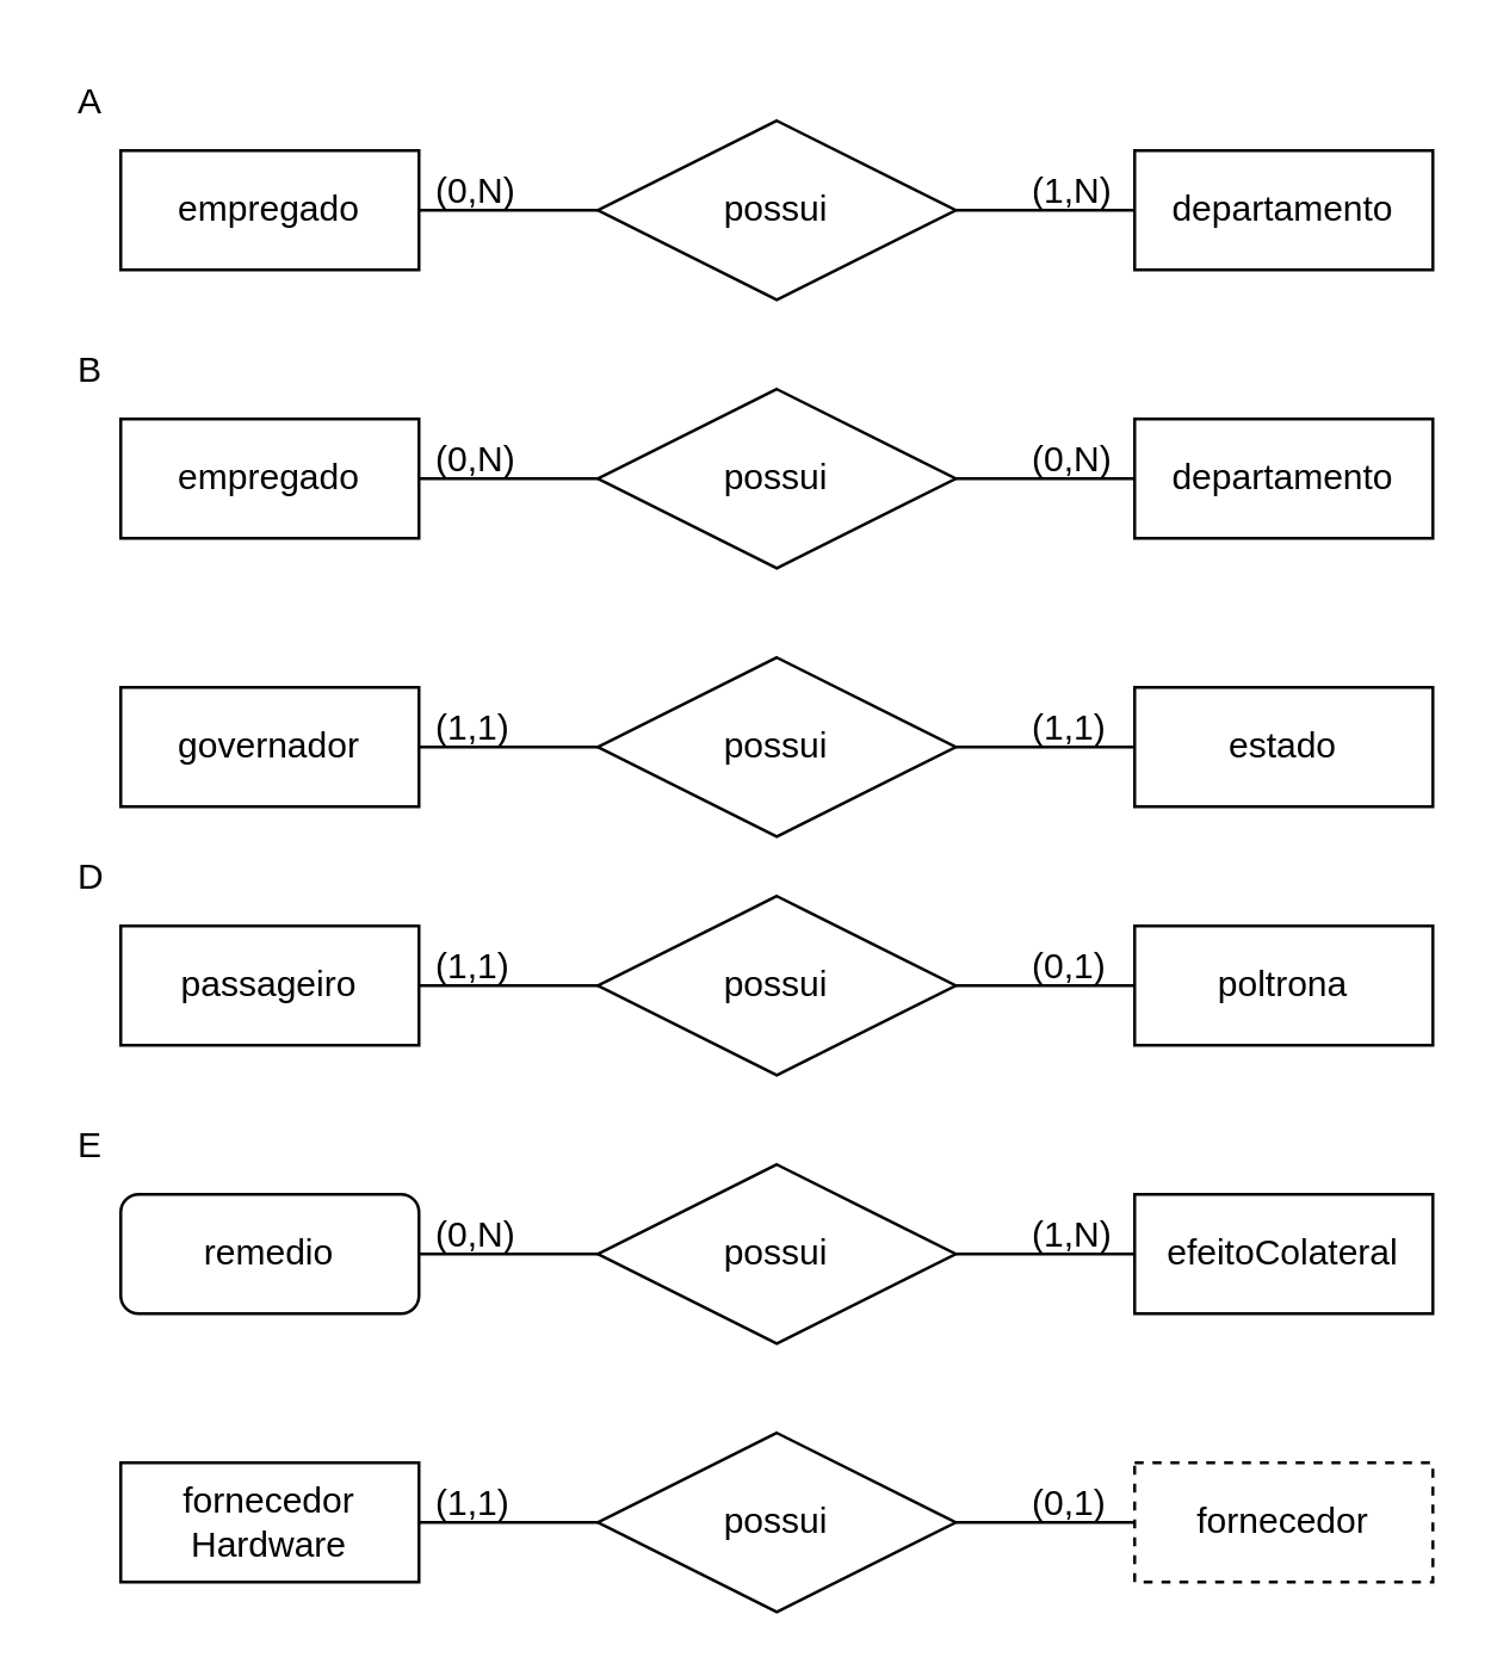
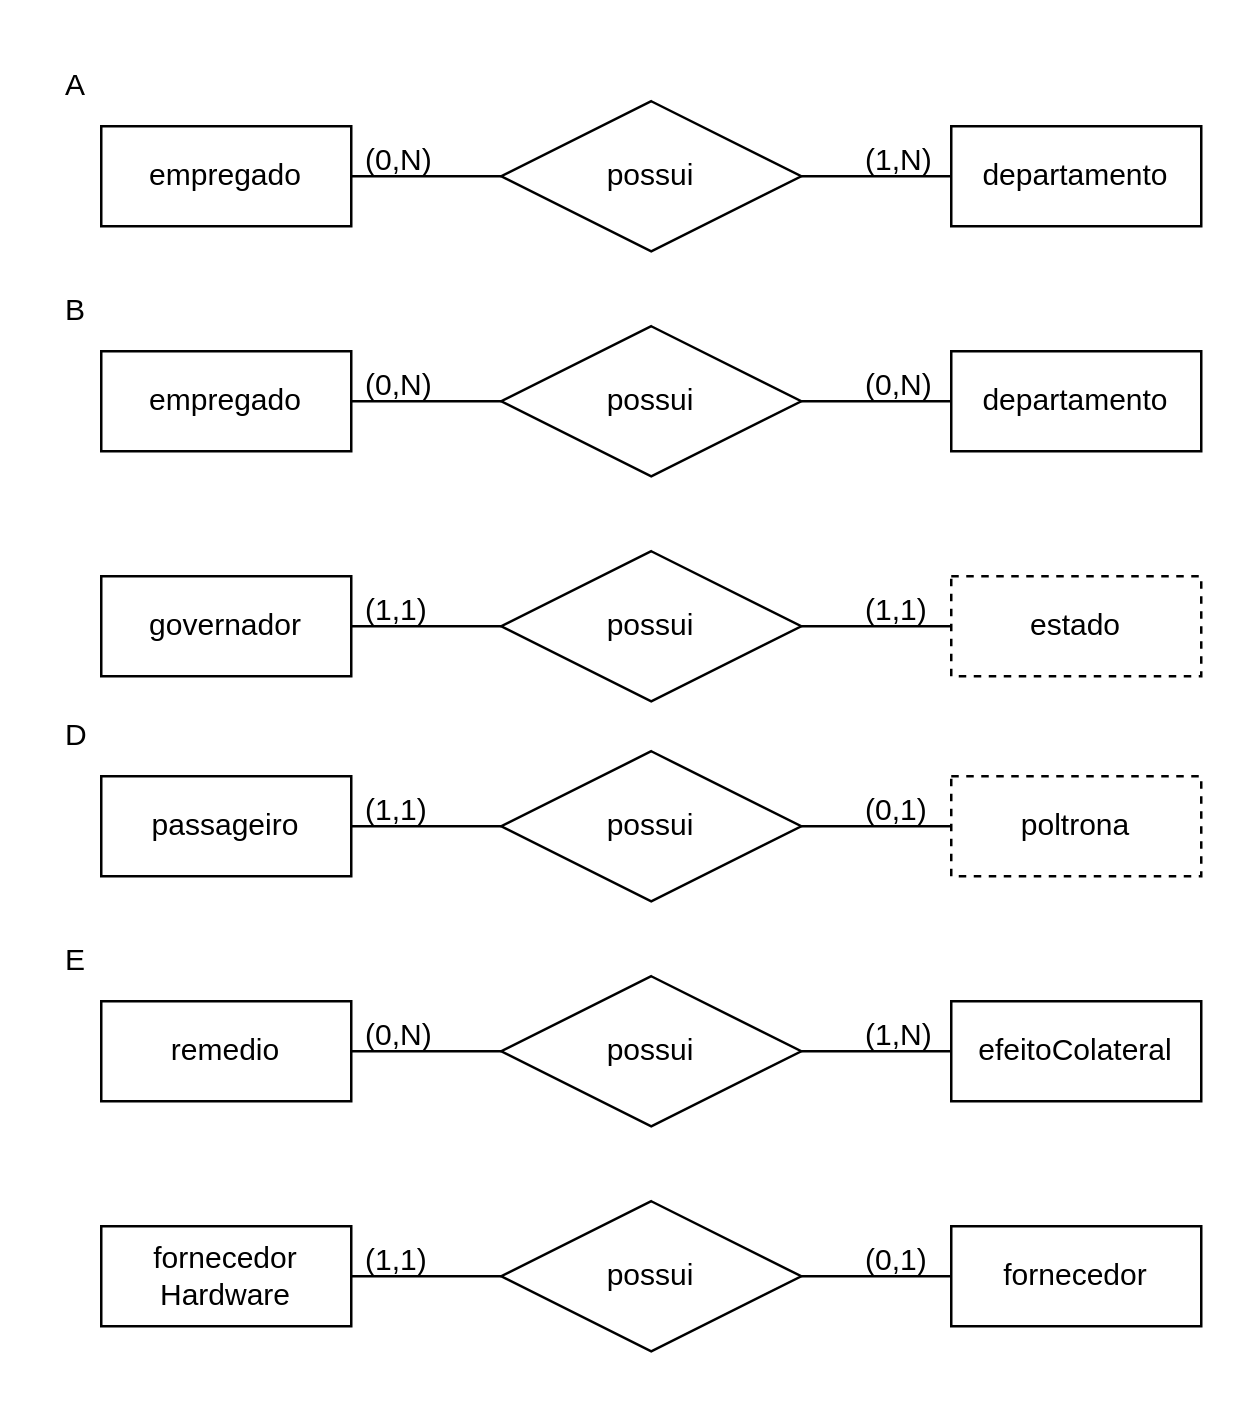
- <mxCell id="18" value="estado" style="whiteSpace=wrap;html=1;align=center;" parent="1" vertex="1"><mxGeometry x="380" y="230" width="100" height="40" as="geometry" /></mxCell>
+ <mxCell id="18" value="estado" style="whiteSpace=wrap;html=1;align=center;dashed=1;" parent="1" vertex="1"><mxGeometry x="380" y="230" width="100" height="40" as="geometry" /></mxCell>
- <mxCell id="25" value="poltrona" style="whiteSpace=wrap;html=1;align=center;" parent="1" vertex="1"><mxGeometry x="380" y="310" width="100" height="40" as="geometry" /></mxCell>
+ <mxCell id="25" value="poltrona" style="whiteSpace=wrap;html=1;align=center;dashed=1;" parent="1" vertex="1"><mxGeometry x="380" y="310" width="100" height="40" as="geometry" /></mxCell>
- <mxCell id="34" value="remedio" style="whiteSpace=wrap;html=1;align=center;rounded=1;" parent="1" vertex="1"><mxGeometry x="40" y="400" width="100" height="40" as="geometry" /></mxCell>
+ <mxCell id="34" value="remedio" style="whiteSpace=wrap;html=1;align=center;" parent="1" vertex="1"><mxGeometry x="40" y="400" width="100" height="40" as="geometry" /></mxCell>
- <mxCell id="41" value="fornecedor" style="whiteSpace=wrap;html=1;align=center;dashed=1;" parent="1" vertex="1"><mxGeometry x="380" y="490" width="100" height="40" as="geometry" /></mxCell>
+ <mxCell id="41" value="fornecedor" style="whiteSpace=wrap;html=1;align=center;" parent="1" vertex="1"><mxGeometry x="380" y="490" width="100" height="40" as="geometry" /></mxCell>
